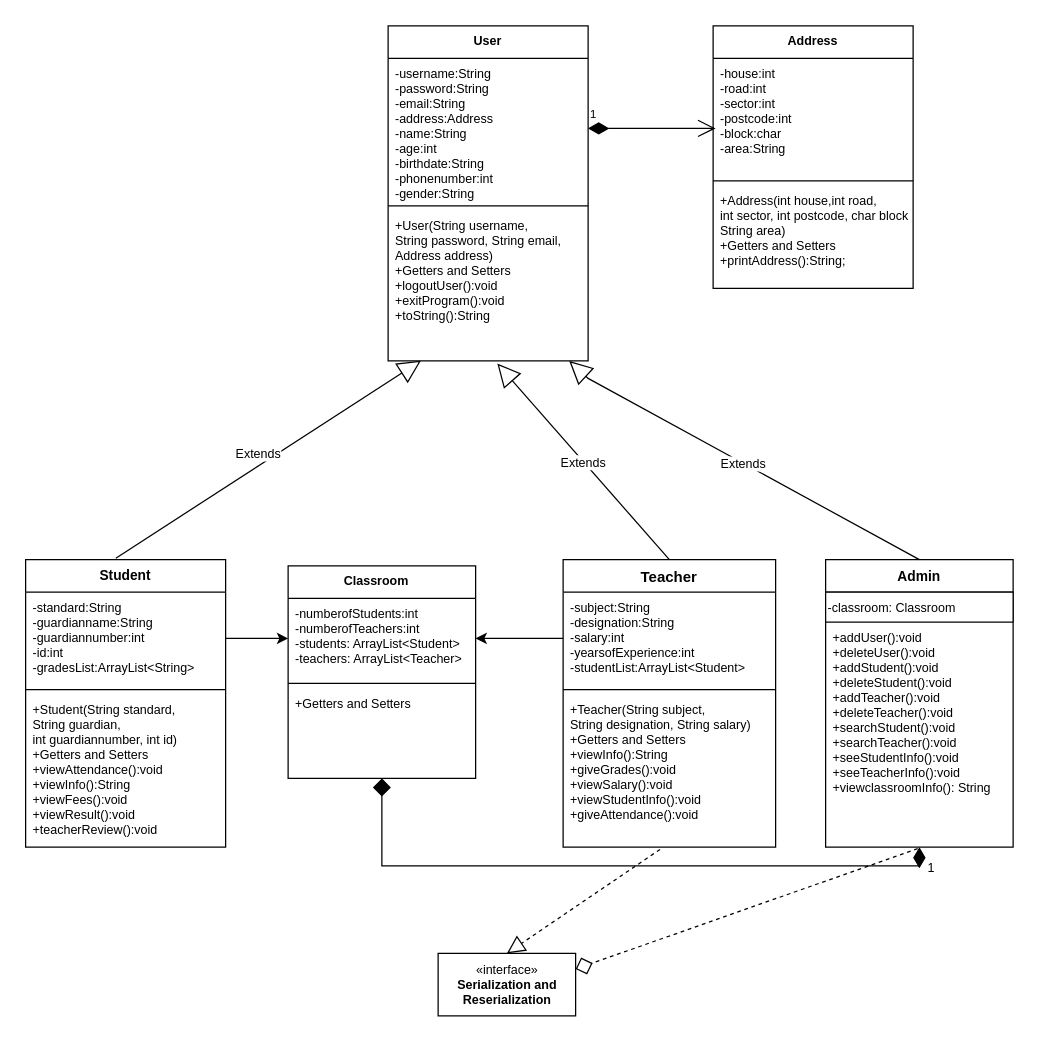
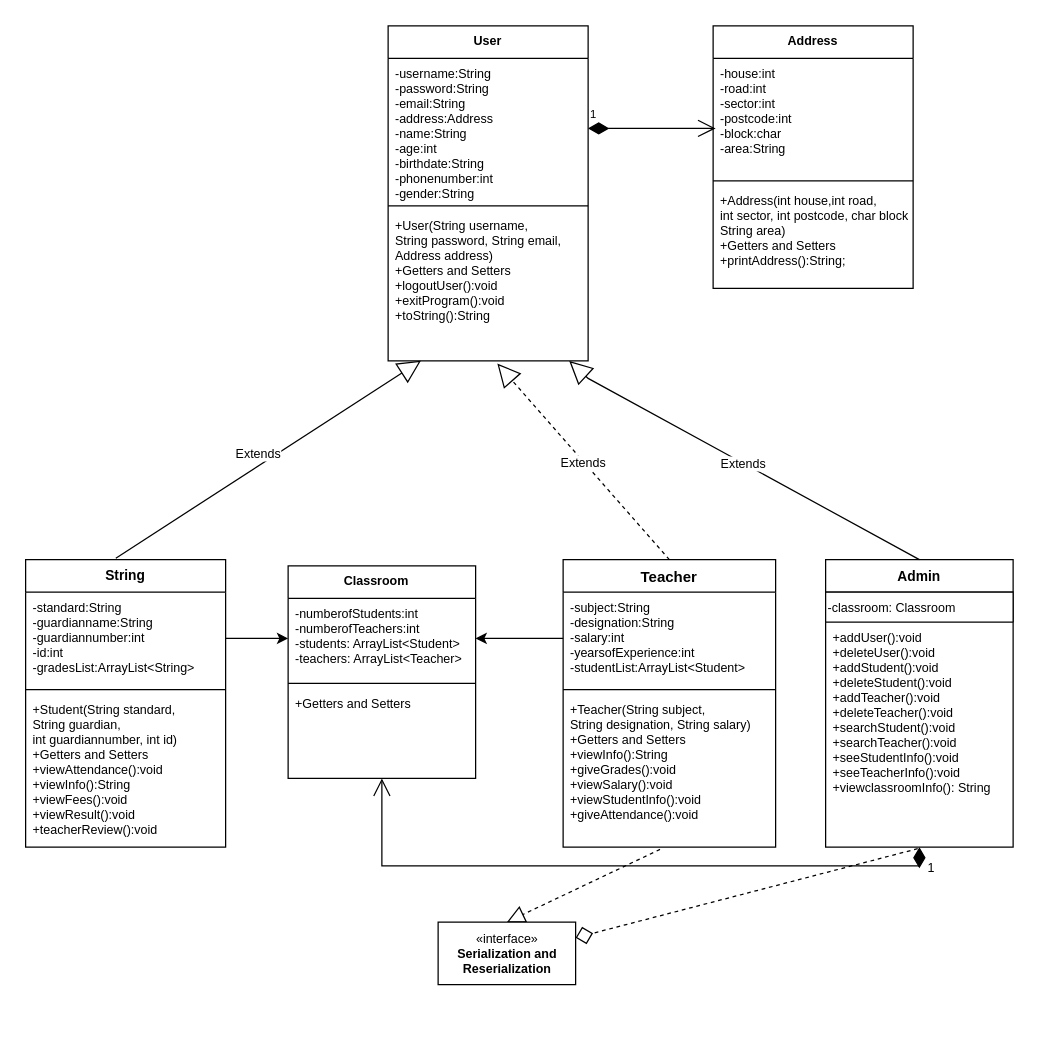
- <mxCell id="28" value="Extends" style="endArrow=block;endSize=16;endFill=0;html=1;rounded=0;fontSize=10;exitX=0.5;exitY=0;exitDx=0;exitDy=0;entryX=0.546;entryY=1.018;entryDx=0;entryDy=0;entryPerimeter=0;" parent="1" source="14" target="5" edge="1"><mxGeometry width="160" relative="1" as="geometry"><mxPoint x="280" y="392" as="sourcePoint" /><mxPoint x="440" y="392" as="targetPoint" /></mxGeometry></mxCell>
+ <mxCell id="28" value="Extends" style="endArrow=block;endSize=16;endFill=0;html=1;rounded=0;fontSize=10;exitX=0.5;exitY=0;exitDx=0;exitDy=0;entryX=0.546;entryY=1.018;entryDx=0;entryDy=0;entryPerimeter=0;dashed=1;" parent="1" source="14" target="5" edge="1"><mxGeometry width="160" relative="1" as="geometry"><mxPoint x="280" y="392" as="sourcePoint" /><mxPoint x="440" y="392" as="targetPoint" /></mxGeometry></mxCell>
- <mxCell id="10" value="Student" style="swimlane;fontStyle=1;align=center;verticalAlign=top;childLayout=stackLayout;horizontal=1;startSize=26;horizontalStack=0;resizeParent=1;resizeParentMax=0;resizeLast=0;collapsible=1;marginBottom=0;fontSize=11;" parent="1" vertex="1"><mxGeometry x="20" y="447" width="160" height="230" as="geometry" /></mxCell>
+ <mxCell id="10" value="String" style="swimlane;fontStyle=1;align=center;verticalAlign=top;childLayout=stackLayout;horizontal=1;startSize=26;horizontalStack=0;resizeParent=1;resizeParentMax=0;resizeLast=0;collapsible=1;marginBottom=0;fontSize=11;" parent="1" vertex="1"><mxGeometry x="20" y="447" width="160" height="230" as="geometry" /></mxCell>
- <mxCell id="31" value="1" style="endArrow=diamond;html=1;endSize=12;startArrow=diamondThin;startSize=14;startFill=1;align=left;verticalAlign=bottom;rounded=0;fontSize=10;edgeStyle=elbowEdgeStyle;" parent="1" source="23" target="27" edge="1"><mxGeometry x="-0.942" y="11" relative="1" as="geometry"><mxPoint x="650" y="722" as="sourcePoint" /><mxPoint x="450" y="732" as="targetPoint" /><Array as="points"><mxPoint x="580" y="692" /><mxPoint x="430" y="682" /></Array><mxPoint x="5" y="-1" as="offset" /></mxGeometry></mxCell>
+ <mxCell id="31" value="1" style="endArrow=open;html=1;endSize=12;startArrow=diamondThin;startSize=14;startFill=1;align=left;verticalAlign=bottom;rounded=0;fontSize=10;edgeStyle=elbowEdgeStyle;" parent="1" source="23" target="27" edge="1"><mxGeometry x="-0.942" y="11" relative="1" as="geometry"><mxPoint x="650" y="722" as="sourcePoint" /><mxPoint x="450" y="732" as="targetPoint" /><Array as="points"><mxPoint x="580" y="692" /><mxPoint x="430" y="682" /></Array><mxPoint x="5" y="-1" as="offset" /></mxGeometry></mxCell>
- <mxCell id="34" value="«interface»&lt;br&gt;&lt;b&gt;Serialization and &lt;br&gt;Reserialization&lt;/b&gt;" style="html=1;fontSize=10;" parent="1" vertex="1"><mxGeometry x="350" y="762" width="110" height="50" as="geometry" /></mxCell>
+ <mxCell id="34" value="«interface»&lt;br&gt;&lt;b&gt;Serialization and &lt;br&gt;Reserialization&lt;/b&gt;" style="html=1;fontSize=10;" parent="1" vertex="1"><mxGeometry x="350" y="737" width="110" height="50" as="geometry" /></mxCell>
